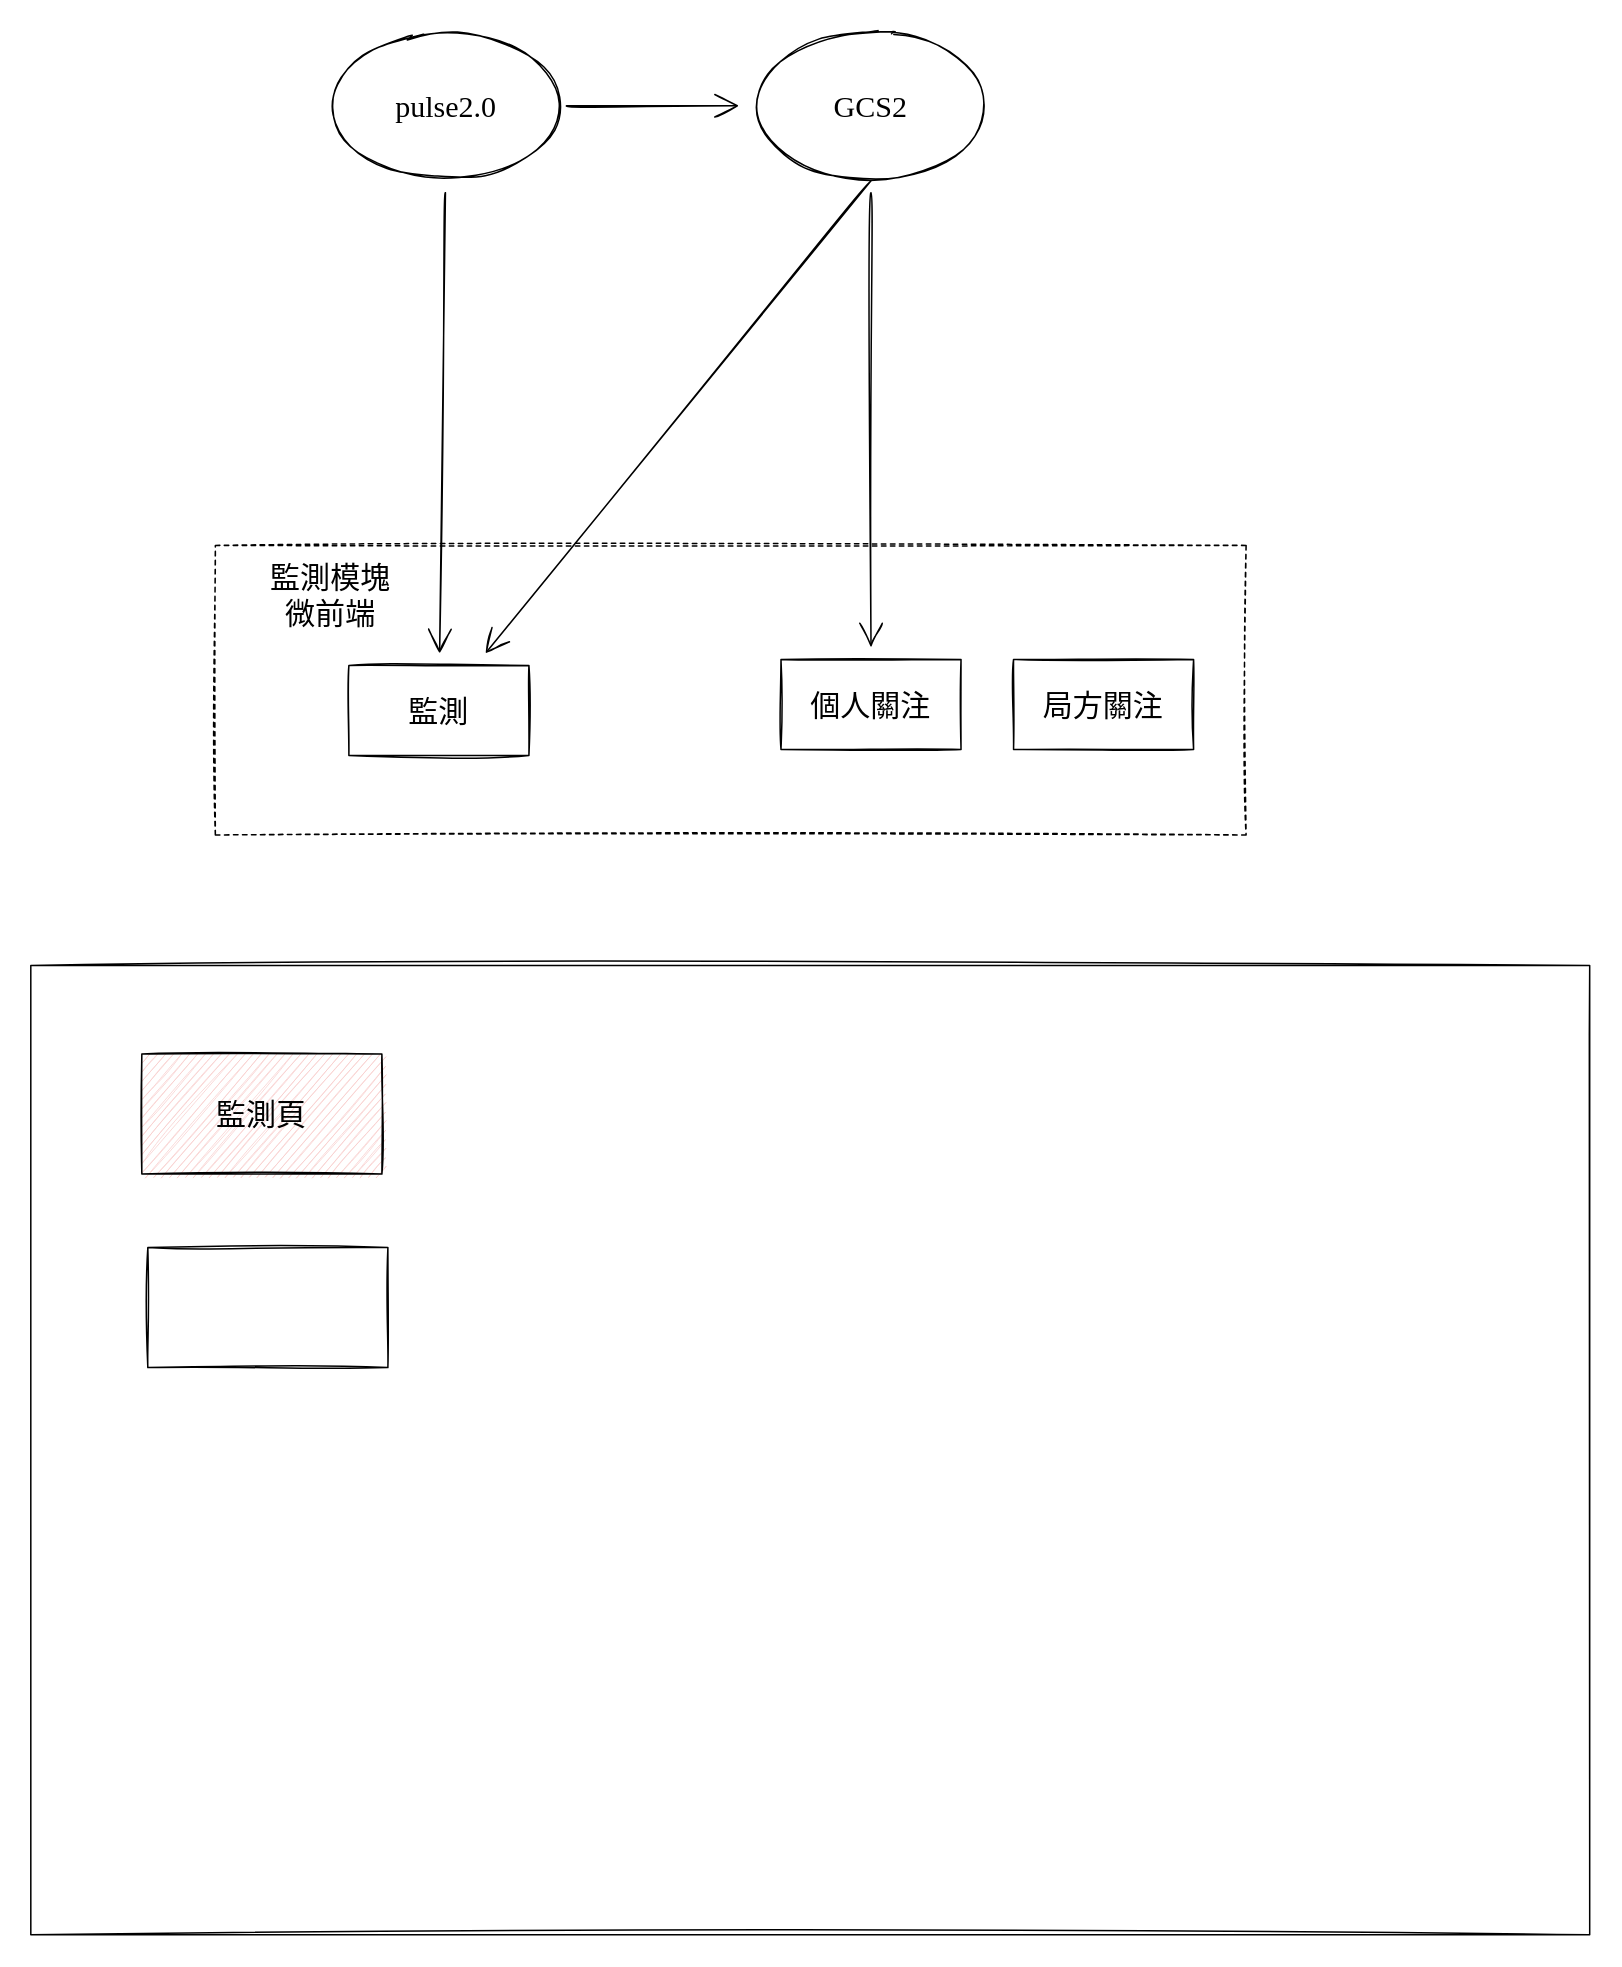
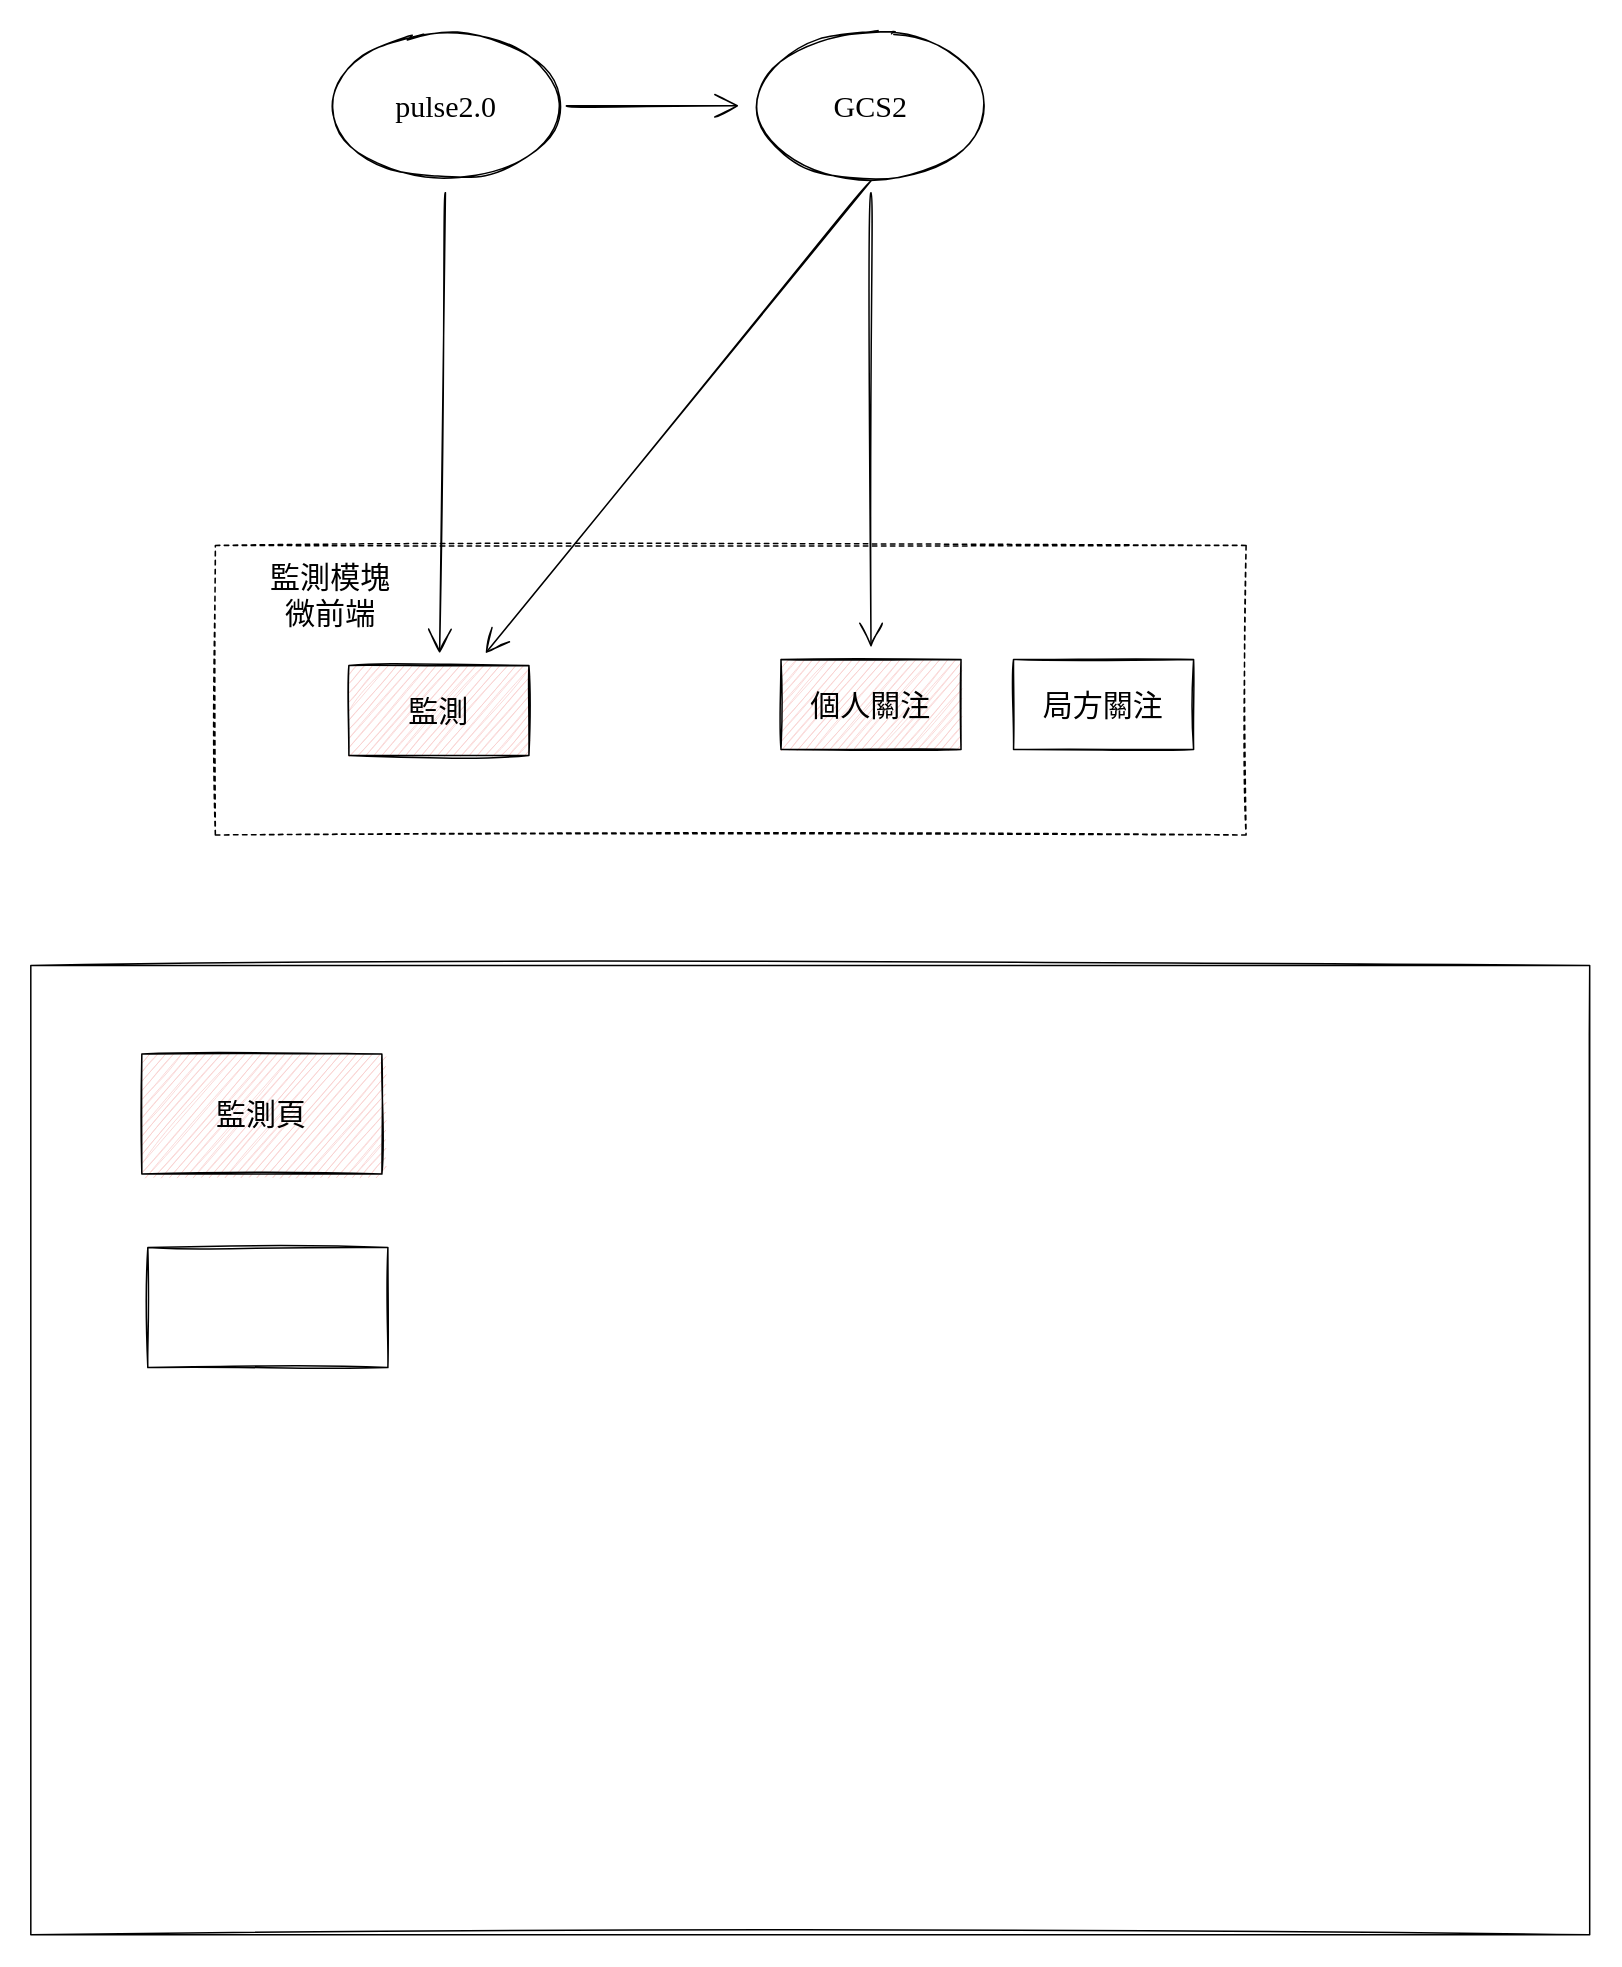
- <mxCell id="10" value="個人關注" style="whiteSpace=wrap;html=1;sketch=1;hachureGap=4;fontFamily=Architects Daughter;fontSource=https%3A%2F%2Ffonts.googleapis.com%2Fcss%3Ffamily%3DArchitects%2BDaughter;fontSize=20;" vertex="1" parent="1"><mxGeometry x="520" y="439" width="120" height="60" as="geometry" /></mxCell>
+ <mxCell id="10" value="個人關注" style="whiteSpace=wrap;html=1;sketch=1;hachureGap=4;fontFamily=Architects Daughter;fontSource=https%3A%2F%2Ffonts.googleapis.com%2Fcss%3Ffamily%3DArchitects%2BDaughter;fontSize=20;fillColor=#f8cecc;" vertex="1" parent="1"><mxGeometry x="520" y="439" width="120" height="60" as="geometry" /></mxCell>
- <mxCell id="9" value="監測" style="whiteSpace=wrap;html=1;sketch=1;hachureGap=4;fontFamily=Architects Daughter;fontSource=https%3A%2F%2Ffonts.googleapis.com%2Fcss%3Ffamily%3DArchitects%2BDaughter;fontSize=20;" vertex="1" parent="1"><mxGeometry x="232" y="443" width="120" height="60" as="geometry" /></mxCell>
+ <mxCell id="9" value="監測" style="whiteSpace=wrap;html=1;sketch=1;hachureGap=4;fontFamily=Architects Daughter;fontSource=https%3A%2F%2Ffonts.googleapis.com%2Fcss%3Ffamily%3DArchitects%2BDaughter;fontSize=20;fillColor=#f8cecc;" vertex="1" parent="1"><mxGeometry x="232" y="443" width="120" height="60" as="geometry" /></mxCell>
